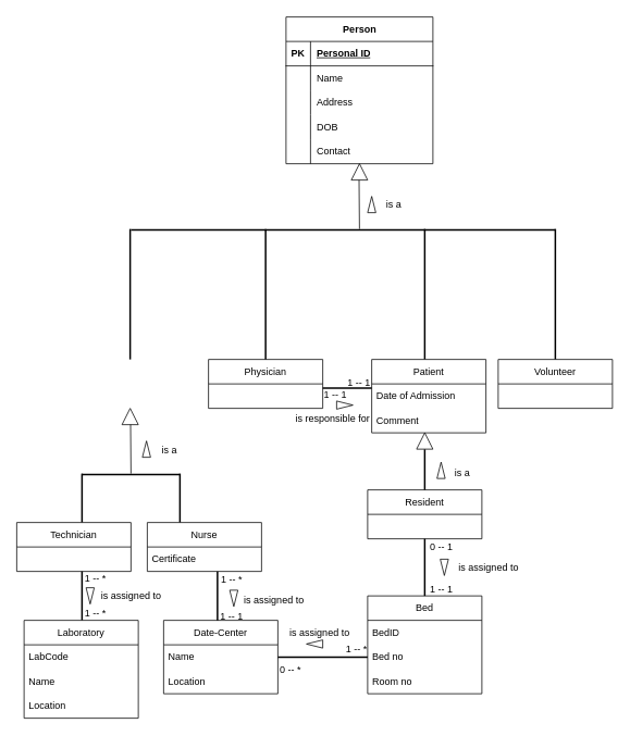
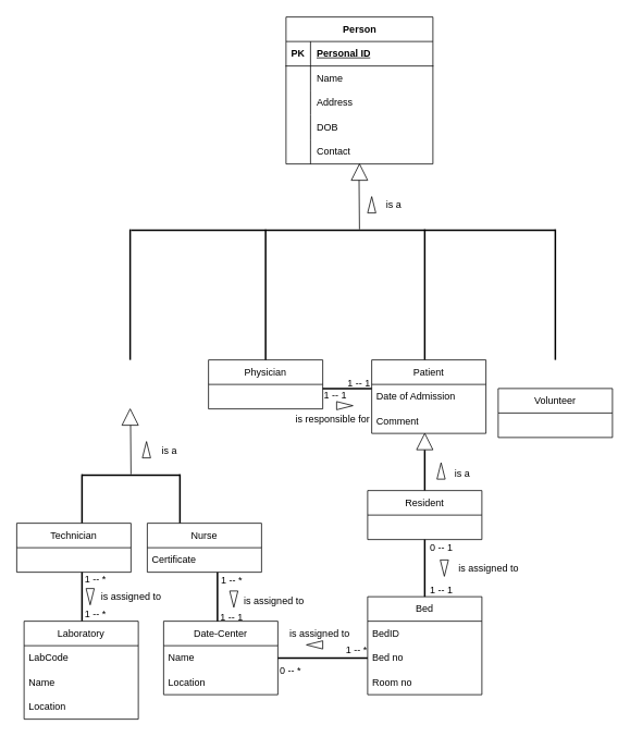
- <mxCell id="30" value="Volunteer" style="swimlane;fontStyle=0;childLayout=stackLayout;horizontal=1;startSize=30;horizontalStack=0;resizeParent=1;resizeParentMax=0;resizeLast=0;collapsible=1;marginBottom=0;whiteSpace=wrap;html=1;" vertex="1" parent="1"><mxGeometry x="610" y="440" width="140" height="60" as="geometry" /></mxCell>
+ <mxCell id="30" value="Volunteer" style="swimlane;fontStyle=0;childLayout=stackLayout;horizontal=1;startSize=30;horizontalStack=0;resizeParent=1;resizeParentMax=0;resizeLast=0;collapsible=1;marginBottom=0;whiteSpace=wrap;html=1;" vertex="1" parent="1"><mxGeometry x="610" y="475" width="140" height="60" as="geometry" /></mxCell>
